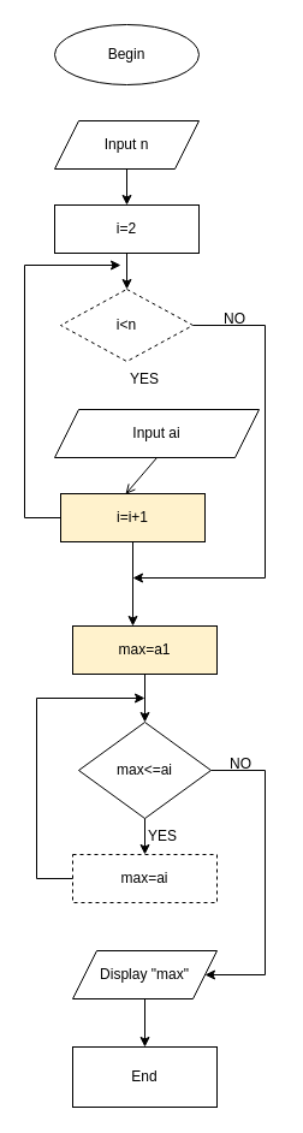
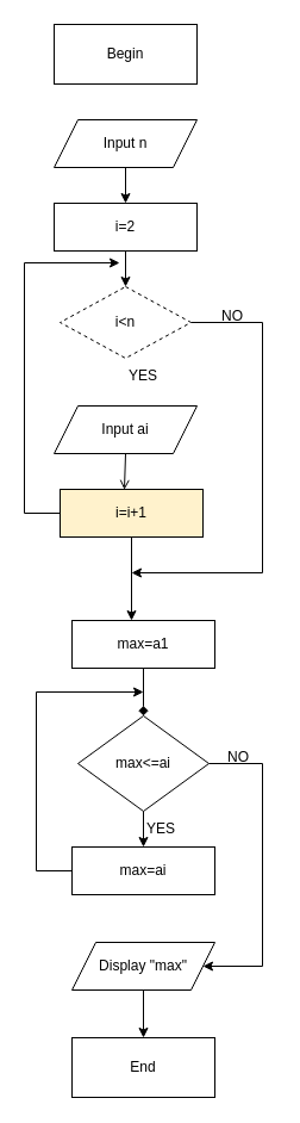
- <mxCell id="2" value="Begin" style="ellipse;whiteSpace=wrap;html=1;" vertex="1" parent="1"><mxGeometry x="45" y="20" width="120" height="50" as="geometry" /></mxCell>
+ <mxCell id="2" value="Begin" style="whiteSpace=wrap;html=1;rounded=0;" vertex="1" parent="1"><mxGeometry x="45" y="20" width="120" height="50" as="geometry" /></mxCell>
- <mxCell id="8" value="Input ai" style="shape=parallelogram;perimeter=parallelogramPerimeter;whiteSpace=wrap;html=1;fixedSize=1;" vertex="1" parent="1"><mxGeometry x="45" y="340" width="170" height="40" as="geometry" /></mxCell>
+ <mxCell id="8" value="Input ai" style="shape=parallelogram;perimeter=parallelogramPerimeter;whiteSpace=wrap;html=1;fixedSize=1;" vertex="1" parent="1"><mxGeometry x="45" y="340" width="120" height="40" as="geometry" /></mxCell>
- <mxCell id="17" value="max=a1" style="rounded=0;whiteSpace=wrap;html=1;fillColor=#fff2cc;" vertex="1" parent="1"><mxGeometry x="60" y="520" width="120" height="40" as="geometry" /></mxCell>
+ <mxCell id="17" value="max=a1" style="rounded=0;whiteSpace=wrap;html=1;" vertex="1" parent="1"><mxGeometry x="60" y="520" width="120" height="40" as="geometry" /></mxCell>
- <mxCell id="19" value="" style="endArrow=classic;html=1;rounded=0;exitX=0.5;exitY=1;exitDx=0;exitDy=0;entryX=0.5;entryY=0;entryDx=0;entryDy=0;" edge="1" parent="1" source="17" target="18"><mxGeometry width="50" height="50" relative="1" as="geometry"><mxPoint x="80" y="660" as="sourcePoint" /><mxPoint x="130" y="610" as="targetPoint" /></mxGeometry></mxCell>
+ <mxCell id="19" value="" style="endArrow=diamond;html=1;rounded=0;exitX=0.5;exitY=1;exitDx=0;exitDy=0;entryX=0.5;entryY=0;entryDx=0;entryDy=0;" edge="1" parent="1" source="17" target="18"><mxGeometry width="50" height="50" relative="1" as="geometry"><mxPoint x="80" y="660" as="sourcePoint" /><mxPoint x="130" y="610" as="targetPoint" /></mxGeometry></mxCell>
- <mxCell id="20" value="max=ai" style="rounded=0;whiteSpace=wrap;html=1;dashed=1;" vertex="1" parent="1"><mxGeometry x="60" y="710" width="120" height="40" as="geometry" /></mxCell>
+ <mxCell id="20" value="max=ai" style="rounded=0;whiteSpace=wrap;html=1;" vertex="1" parent="1"><mxGeometry x="60" y="710" width="120" height="40" as="geometry" /></mxCell>
